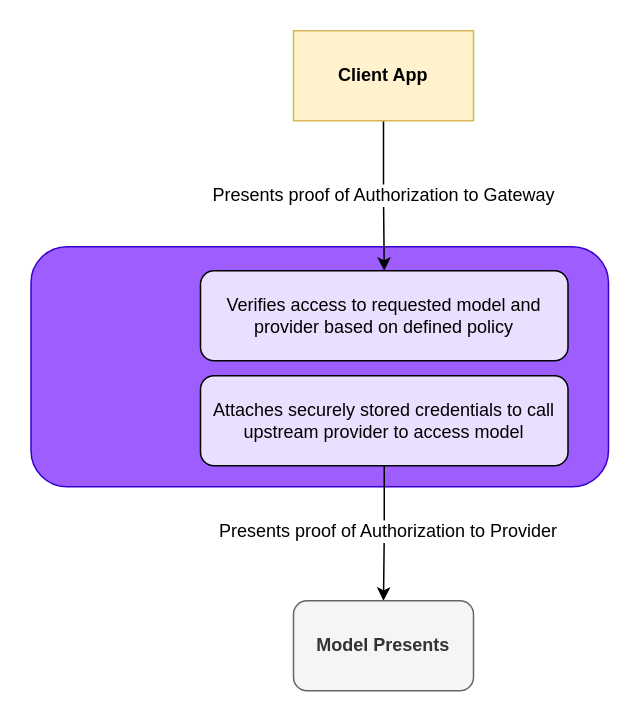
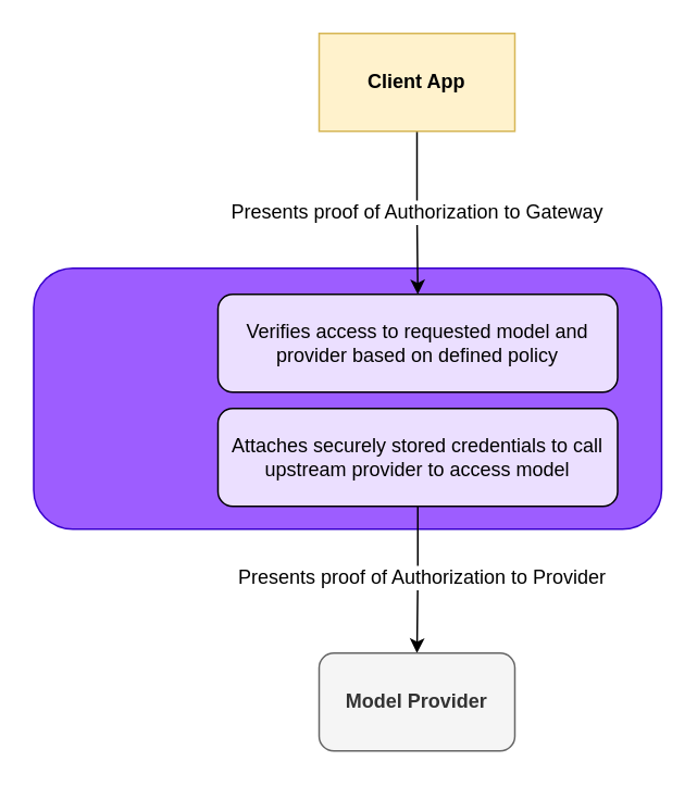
- <mxCell id="7" value="Model Presents" style="rounded=1;whiteSpace=wrap;html=1;fillColor=#f5f5f5;fontColor=#333333;strokeColor=#666666;fontStyle=1" vertex="1" parent="1"><mxGeometry x="195" y="400" width="120" height="60" as="geometry" /></mxCell>
+ <mxCell id="7" value="Model Provider" style="rounded=1;whiteSpace=wrap;html=1;fillColor=#f5f5f5;fontColor=#333333;strokeColor=#666666;fontStyle=1" vertex="1" parent="1"><mxGeometry x="195" y="400" width="120" height="60" as="geometry" /></mxCell>
